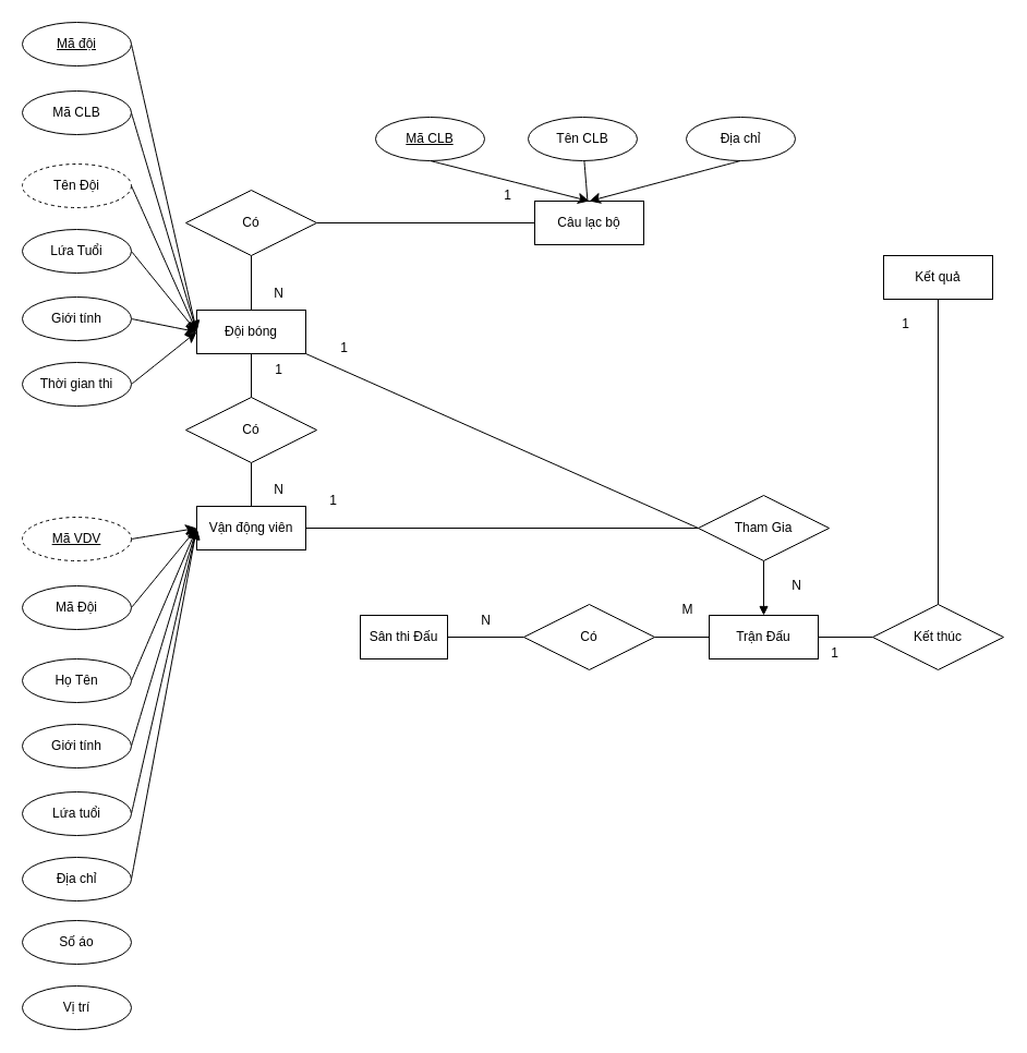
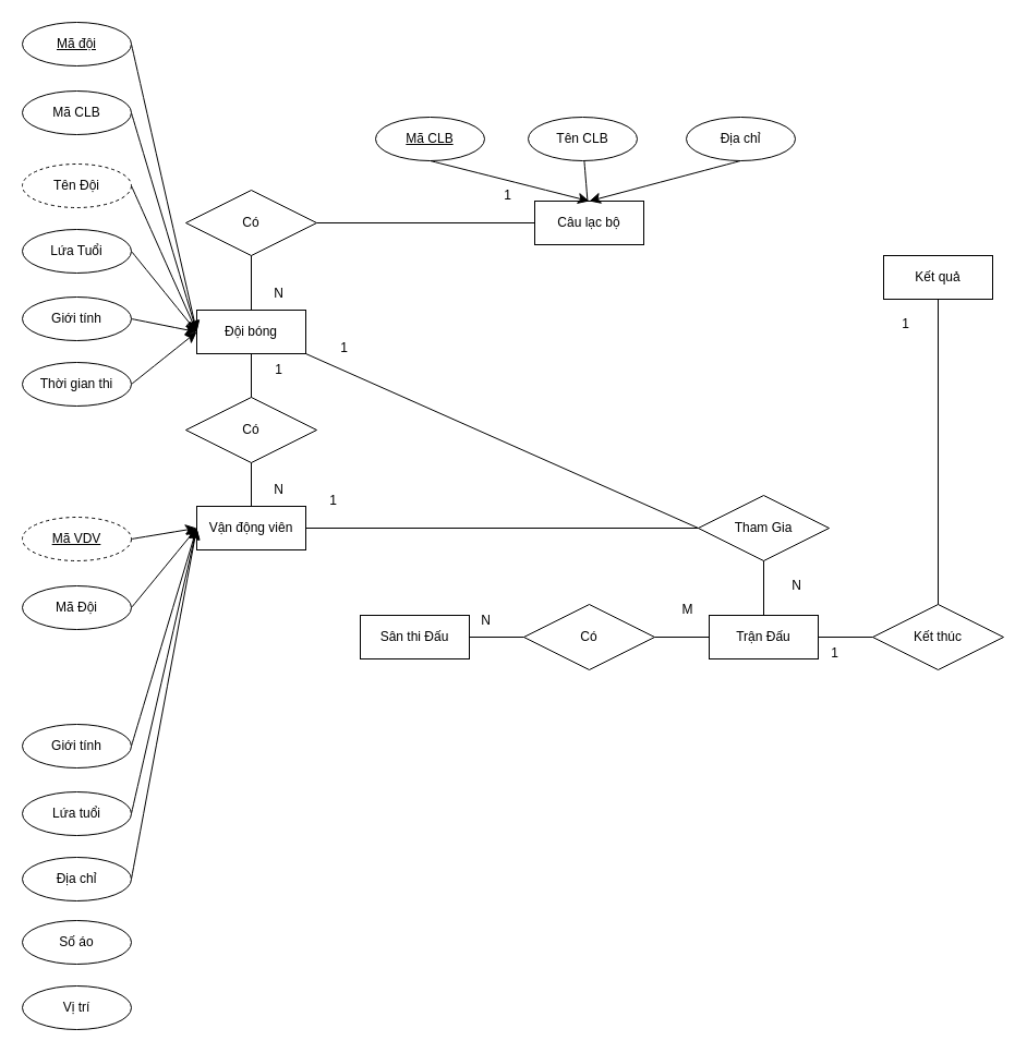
- <mxCell id="31" value="" style="endArrow=block;html=1;rounded=0;exitX=0.5;exitY=1;exitDx=0;exitDy=0;entryX=0.5;entryY=0;entryDx=0;entryDy=0;" parent="1" source="11" target="6" edge="1"><mxGeometry relative="1" as="geometry"><mxPoint x="510" y="244" as="sourcePoint" /><mxPoint x="670" y="244" as="targetPoint" /></mxGeometry></mxCell>
+ <mxCell id="31" value="" style="endArrow=none;html=1;rounded=0;exitX=0.5;exitY=1;exitDx=0;exitDy=0;entryX=0.5;entryY=0;entryDx=0;entryDy=0;" parent="1" source="11" target="6" edge="1"><mxGeometry relative="1" as="geometry"><mxPoint x="510" y="244" as="sourcePoint" /><mxPoint x="670" y="244" as="targetPoint" /></mxGeometry></mxCell>
- <mxCell id="57" style="edgeStyle=none;curved=1;rounded=0;orthogonalLoop=1;jettySize=auto;html=1;exitX=1;exitY=0.5;exitDx=0;exitDy=0;entryX=0;entryY=0.5;entryDx=0;entryDy=0;fontSize=12;startSize=8;endSize=8;" edge="1" parent="1" source="58" target="4"><mxGeometry relative="1" as="geometry" /></mxCell>
- <mxCell id="5" value="Sân thi Đấu" style="whiteSpace=wrap;html=1;align=center;" parent="1" vertex="1"><mxGeometry x="330" y="564" width="80" height="40" as="geometry" /></mxCell>
+ <mxCell id="5" value="Sân thi Đấu" style="whiteSpace=wrap;html=1;align=center;" parent="1" vertex="1"><mxGeometry x="330" y="564" width="100" height="40" as="geometry" /></mxCell>
- <mxCell id="58" value="Họ Tên" style="ellipse;whiteSpace=wrap;html=1;align=center;" vertex="1" parent="1"><mxGeometry x="20" y="604" width="100" height="40" as="geometry" /></mxCell>
